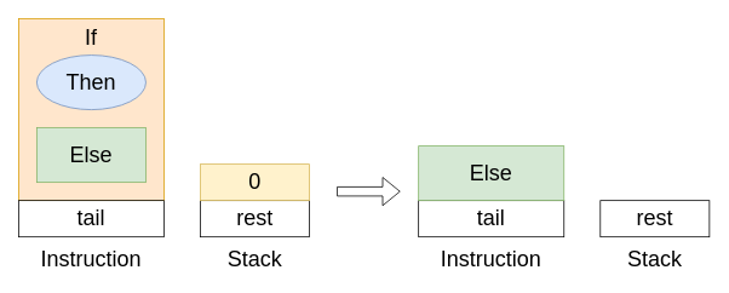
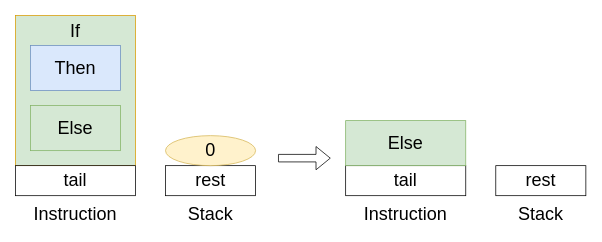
- <mxCell id="2" value="&lt;font style=&quot;font-size: 24px;&quot;&gt;If&lt;/font&gt;" style="rounded=0;whiteSpace=wrap;html=1;fillColor=#ffe6cc;strokeColor=#d79b00;verticalAlign=top;" parent="1" vertex="1"><mxGeometry x="20" y="20" width="160" height="200" as="geometry" /></mxCell>
+ <mxCell id="2" value="&lt;font style=&quot;font-size: 24px;&quot;&gt;If&lt;/font&gt;" style="rounded=0;whiteSpace=wrap;html=1;fillColor=#d5e8d4;strokeColor=#d79b00;verticalAlign=top;" parent="1" vertex="1"><mxGeometry x="20" y="20" width="160" height="200" as="geometry" /></mxCell>
- <mxCell id="13" value="Then" style="ellipse;whiteSpace=wrap;html=1;fontSize=24;fillColor=#dae8fc;strokeColor=#6c8ebf;" parent="1" vertex="1"><mxGeometry x="40" y="60" width="120" height="60" as="geometry" /></mxCell>
+ <mxCell id="13" value="Then" style="rounded=0;whiteSpace=wrap;html=1;fontSize=24;fillColor=#dae8fc;strokeColor=#6c8ebf;" parent="1" vertex="1"><mxGeometry x="40" y="60" width="120" height="60" as="geometry" /></mxCell>
- <mxCell id="7" value="&lt;font style=&quot;font-size: 24px;&quot;&gt;0&lt;/font&gt;" style="rounded=0;whiteSpace=wrap;html=1;fillColor=#fff2cc;strokeColor=#d6b656;" parent="1" vertex="1"><mxGeometry x="220" y="180" width="120" height="40" as="geometry" /></mxCell>
+ <mxCell id="7" value="&lt;font style=&quot;font-size: 24px;&quot;&gt;0&lt;/font&gt;" style="ellipse;whiteSpace=wrap;html=1;fillColor=#fff2cc;strokeColor=#d6b656;" parent="1" vertex="1"><mxGeometry x="220" y="180" width="120" height="40" as="geometry" /></mxCell>
